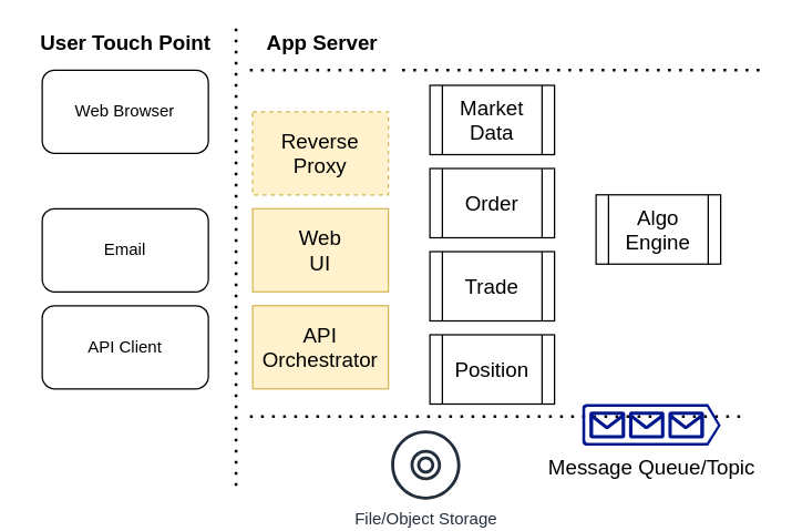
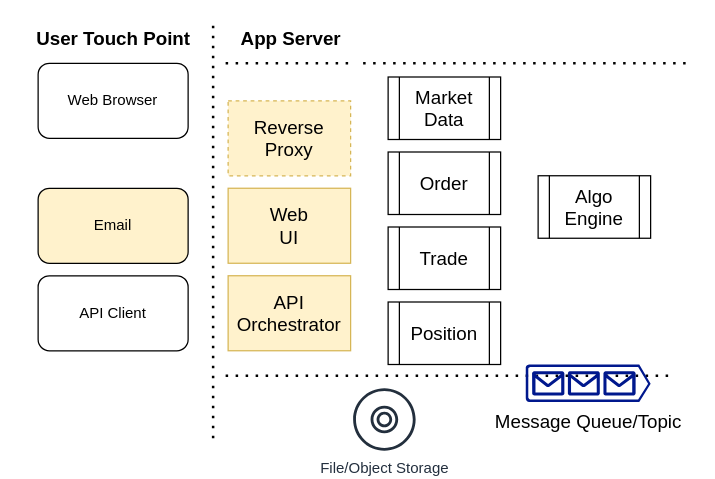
- <mxCell id="6" value="Email" style="rounded=1;whiteSpace=wrap;html=1;" vertex="1" parent="1"><mxGeometry x="30" y="150" width="120" height="60" as="geometry" /></mxCell>
+ <mxCell id="6" value="Email" style="rounded=1;whiteSpace=wrap;html=1;fillColor=#fff2cc;" vertex="1" parent="1"><mxGeometry x="30" y="150" width="120" height="60" as="geometry" /></mxCell>
